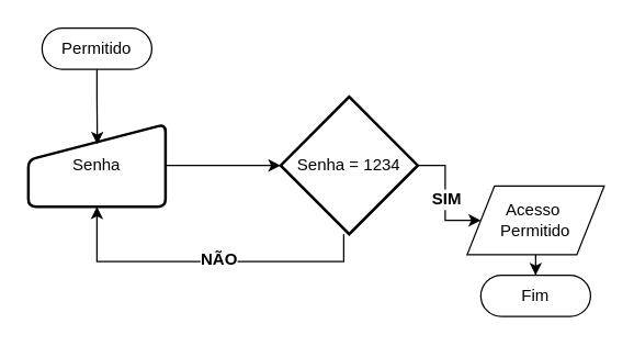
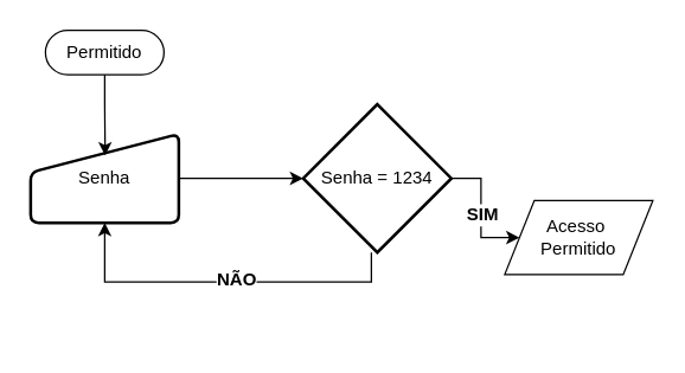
- <mxCell id="7" style="edgeStyle=orthogonalEdgeStyle;rounded=0;orthogonalLoop=1;jettySize=auto;html=1;" edge="1" parent="1" source="8" target="9"><mxGeometry relative="1" as="geometry" /></mxCell>
- <mxCell id="9" value="Fim" style="html=1;dashed=0;whiteSpace=wrap;shape=mxgraph.dfd.start" vertex="1" parent="1"><mxGeometry x="350" y="200" width="80" height="30" as="geometry" /></mxCell>
